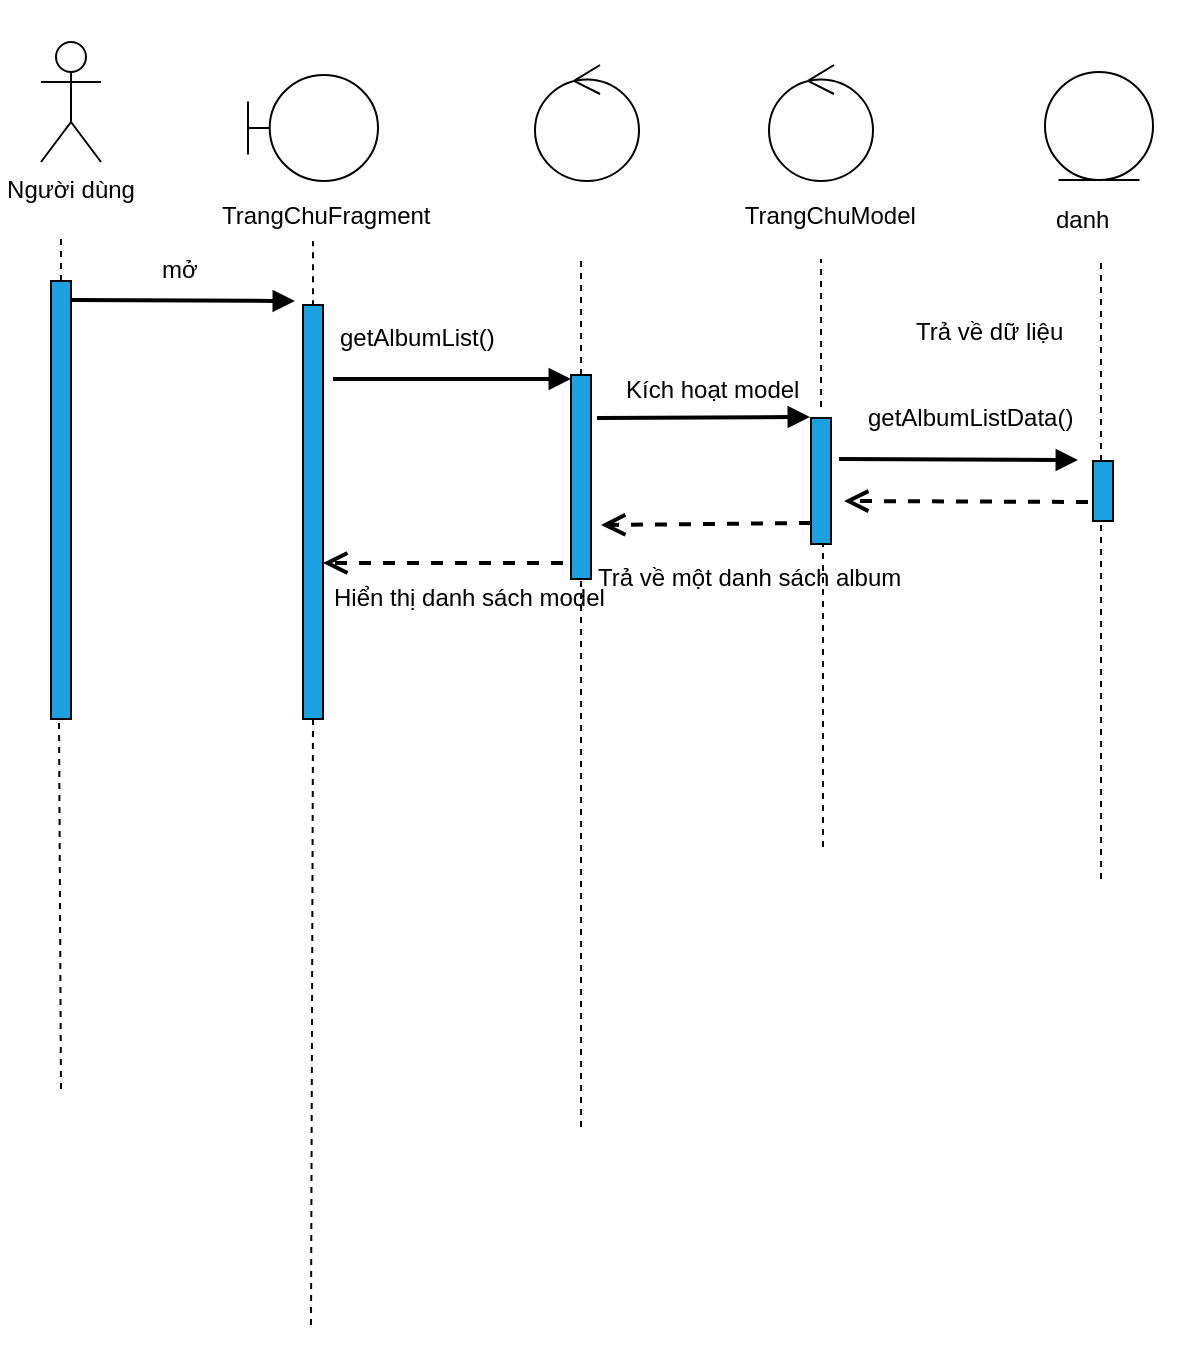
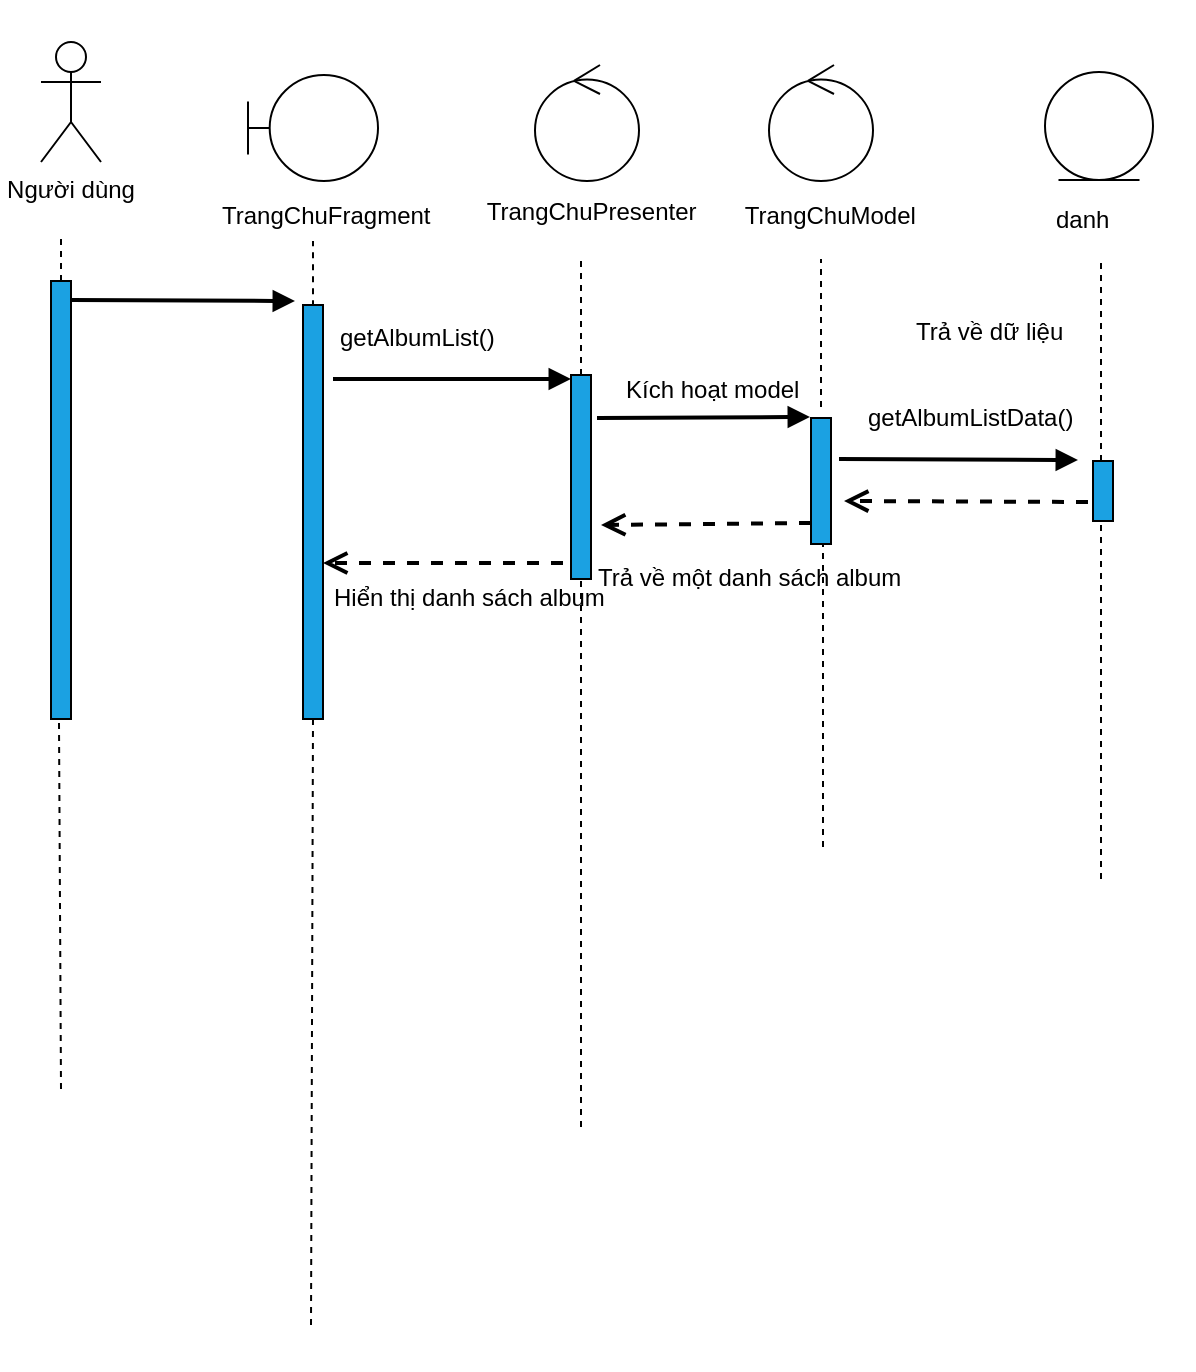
+ <mxCell id="4" value="&amp;nbsp;TrangChuPresenter" style="text;html=1;resizable=0;points=[];autosize=1;align=left;verticalAlign=top;spacingTop=-4;" parent="1" vertex="1"><mxGeometry x="238" y="95.5" width="120" height="20" as="geometry" /></mxCell>
- <mxCell id="13" value="mở" style="text;html=1;resizable=0;points=[];autosize=1;align=left;verticalAlign=top;spacingTop=-4;fillColor=#ffffff;" parent="1" vertex="1"><mxGeometry x="78.5" y="124.5" width="30" height="20" as="geometry" /></mxCell>
- <mxCell id="38" value="Hiển thị danh sách model&lt;br&gt;&lt;br&gt;" style="text;html=1;resizable=0;points=[];autosize=1;align=left;verticalAlign=top;spacingTop=-4;" parent="1" vertex="1"><mxGeometry x="165" y="289" width="150" height="30" as="geometry" /></mxCell>
+ <mxCell id="38" value="Hiển thị danh sách album&lt;br&gt;&lt;br&gt;" style="text;html=1;resizable=0;points=[];autosize=1;align=left;verticalAlign=top;spacingTop=-4;" parent="1" vertex="1"><mxGeometry x="165" y="289" width="150" height="30" as="geometry" /></mxCell>
